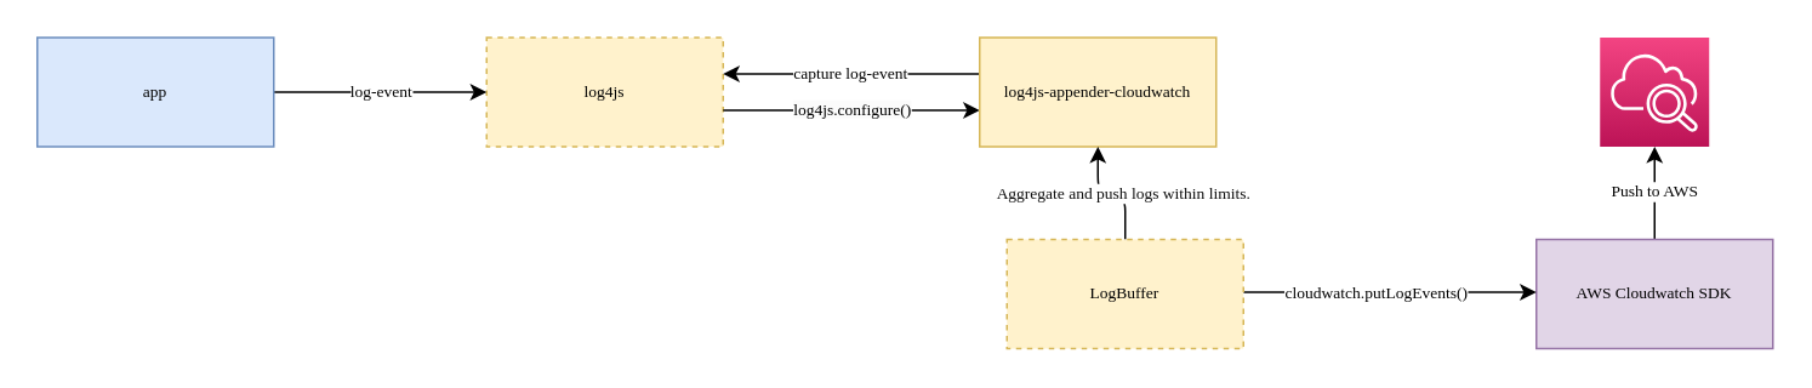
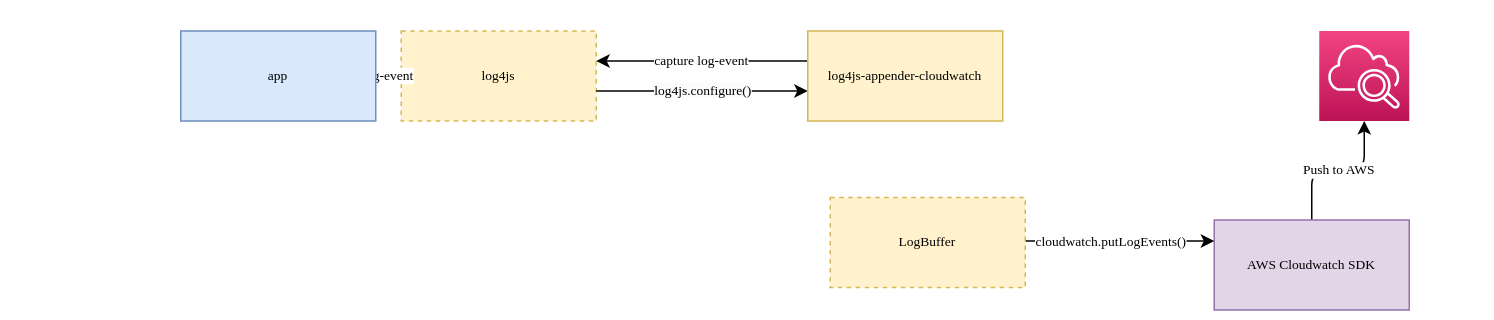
- <mxCell id="10" value="app" style="whiteSpace=wrap;html=1;fillColor=#dae8fc;strokeColor=#6c8ebf;fontFamily=JetBrains mono;fontSize=9;fontColor=#000000;" parent="1" vertex="1"><mxGeometry x="20" y="20" width="130" height="60" as="geometry" /></mxCell>
+ <mxCell id="10" value="app" style="whiteSpace=wrap;html=1;fillColor=#dae8fc;strokeColor=#6c8ebf;fontFamily=JetBrains mono;fontSize=9;fontColor=#000000;" parent="1" vertex="1"><mxGeometry x="120" y="20" width="130" height="60" as="geometry" /></mxCell>
- <mxCell id="12" value="&lt;span style=&quot;color: rgb(13, 13, 13); text-align: start;&quot;&gt;&lt;font style=&quot;font-size: 9px;&quot;&gt;Aggregate and push logs within limits.&lt;/font&gt;&lt;/span&gt;" style="edgeStyle=orthogonalEdgeStyle;html=1;fontSize=9;fontColor=#000000;fontFamily=JetBrains mono;" edge="1" parent="1" source="13" target="8"><mxGeometry x="-0.176" relative="1" as="geometry"><mxPoint as="offset" /></mxGeometry></mxCell>
- <mxCell id="3" value="AWS Cloudwatch SDK" style="whiteSpace=wrap;html=1;fillColor=#e1d5e7;strokeColor=#9673a6;fontFamily=JetBrains mono;fontSize=9;fontColor=#000000;" parent="1" vertex="1"><mxGeometry x="844" y="131" width="130" height="60" as="geometry" /></mxCell>
+ <mxCell id="3" value="AWS Cloudwatch SDK" style="whiteSpace=wrap;html=1;fillColor=#e1d5e7;strokeColor=#9673a6;fontFamily=JetBrains mono;fontSize=9;fontColor=#000000;" parent="1" vertex="1"><mxGeometry x="809" y="146" width="130" height="60" as="geometry" /></mxCell>
